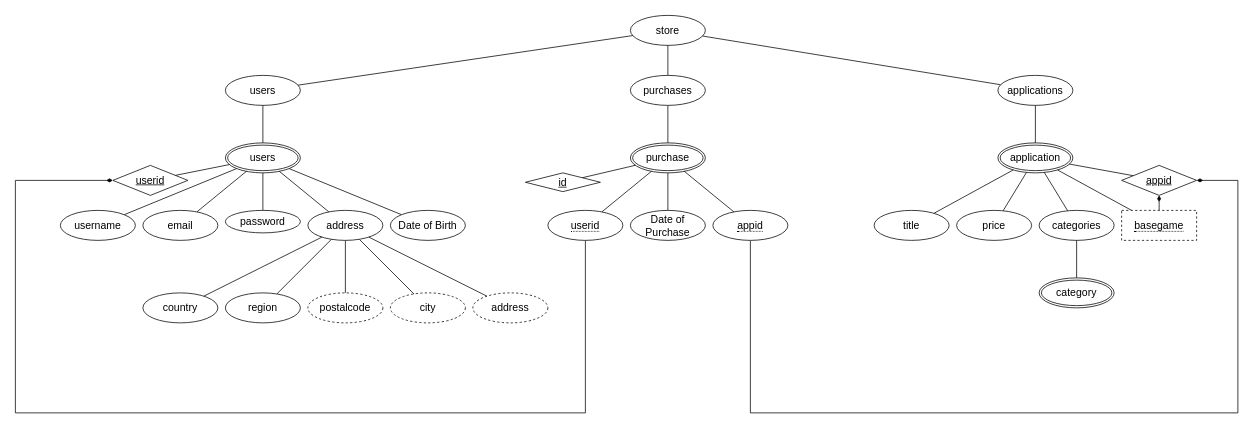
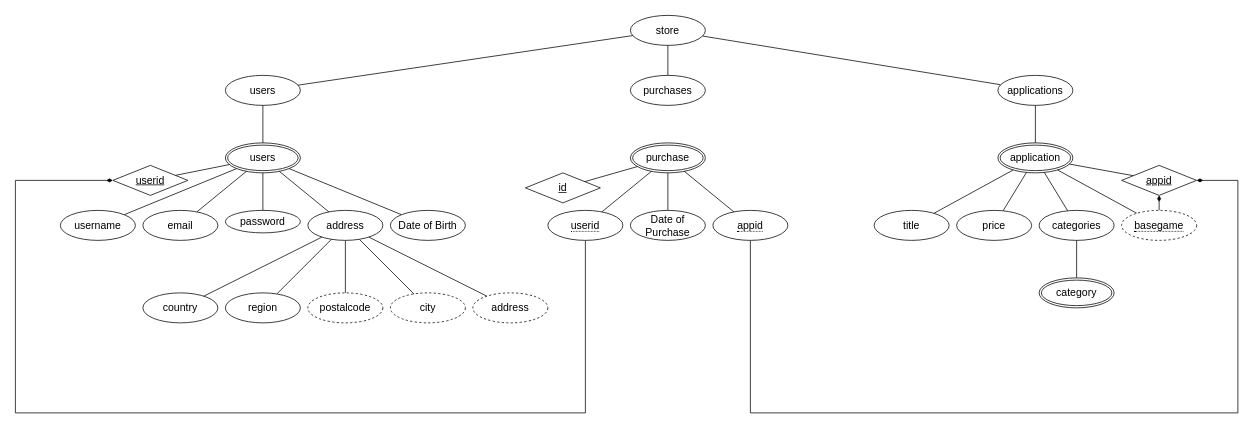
- <mxCell id="3" value="" style="edgeStyle=none;rounded=0;orthogonalLoop=1;jettySize=auto;html=1;fontSize=14;endArrow=none;endFill=0;" edge="1" parent="1" source="4" target="6"><mxGeometry relative="1" as="geometry" /></mxCell>
- <mxCell id="16" value="id" style="shape=rhombus;perimeter=rhombusPerimeter;whiteSpace=wrap;html=1;align=center;fontSize=14;fontStyle=4" vertex="1" parent="1"><mxGeometry x="700" y="230" width="100" height="25" as="geometry" /></mxCell>
+ <mxCell id="16" value="id" style="shape=rhombus;perimeter=rhombusPerimeter;whiteSpace=wrap;html=1;align=center;fontSize=14;fontStyle=4" vertex="1" parent="1"><mxGeometry x="700" y="230" width="100" height="40" as="geometry" /></mxCell>
- <mxCell id="21" value="&lt;span style=&quot;border-bottom: 1px dotted&quot;&gt;basegame&lt;/span&gt;" style="whiteSpace=wrap;html=1;align=center;fontSize=14;dashed=1;rounded=0;" vertex="1" parent="1"><mxGeometry x="1495" y="280" width="100" height="40" as="geometry" /></mxCell>
+ <mxCell id="21" value="&lt;span style=&quot;border-bottom: 1px dotted&quot;&gt;basegame&lt;/span&gt;" style="ellipse;whiteSpace=wrap;html=1;align=center;fontSize=14;dashed=1;" vertex="1" parent="1"><mxGeometry x="1495" y="280" width="100" height="40" as="geometry" /></mxCell>
